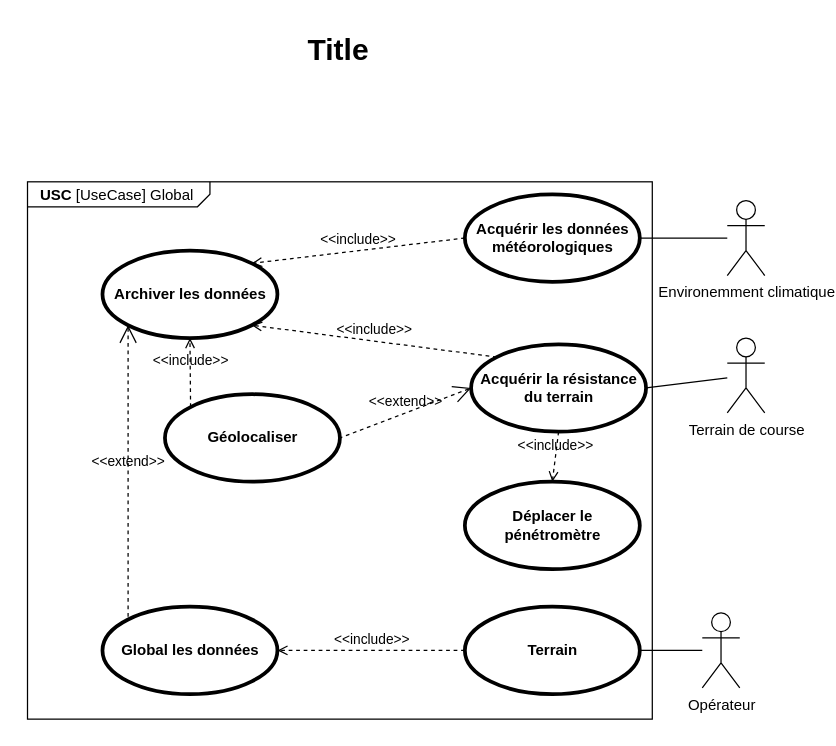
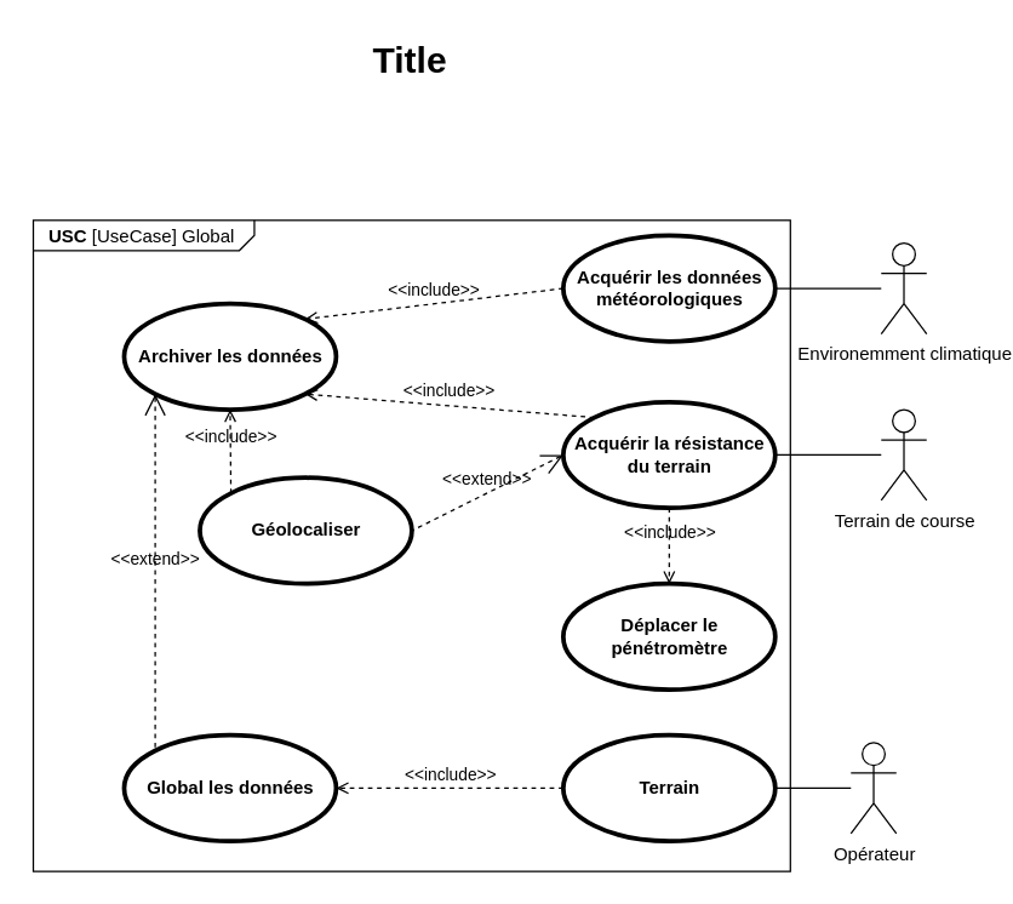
- <mxCell id="5" value="Acquérir la résistance du terrain" style="shape=ellipse;html=1;strokeWidth=3;fontStyle=1;whiteSpace=wrap;align=center;perimeter=ellipsePerimeter;" parent="1" vertex="1"><mxGeometry x="376.5" y="275" width="140" height="70" as="geometry" /></mxCell>
+ <mxCell id="5" value="Acquérir la résistance du terrain" style="shape=ellipse;html=1;strokeWidth=3;fontStyle=1;whiteSpace=wrap;align=center;perimeter=ellipsePerimeter;" parent="1" vertex="1"><mxGeometry x="371.5" y="265" width="140" height="70" as="geometry" /></mxCell>
